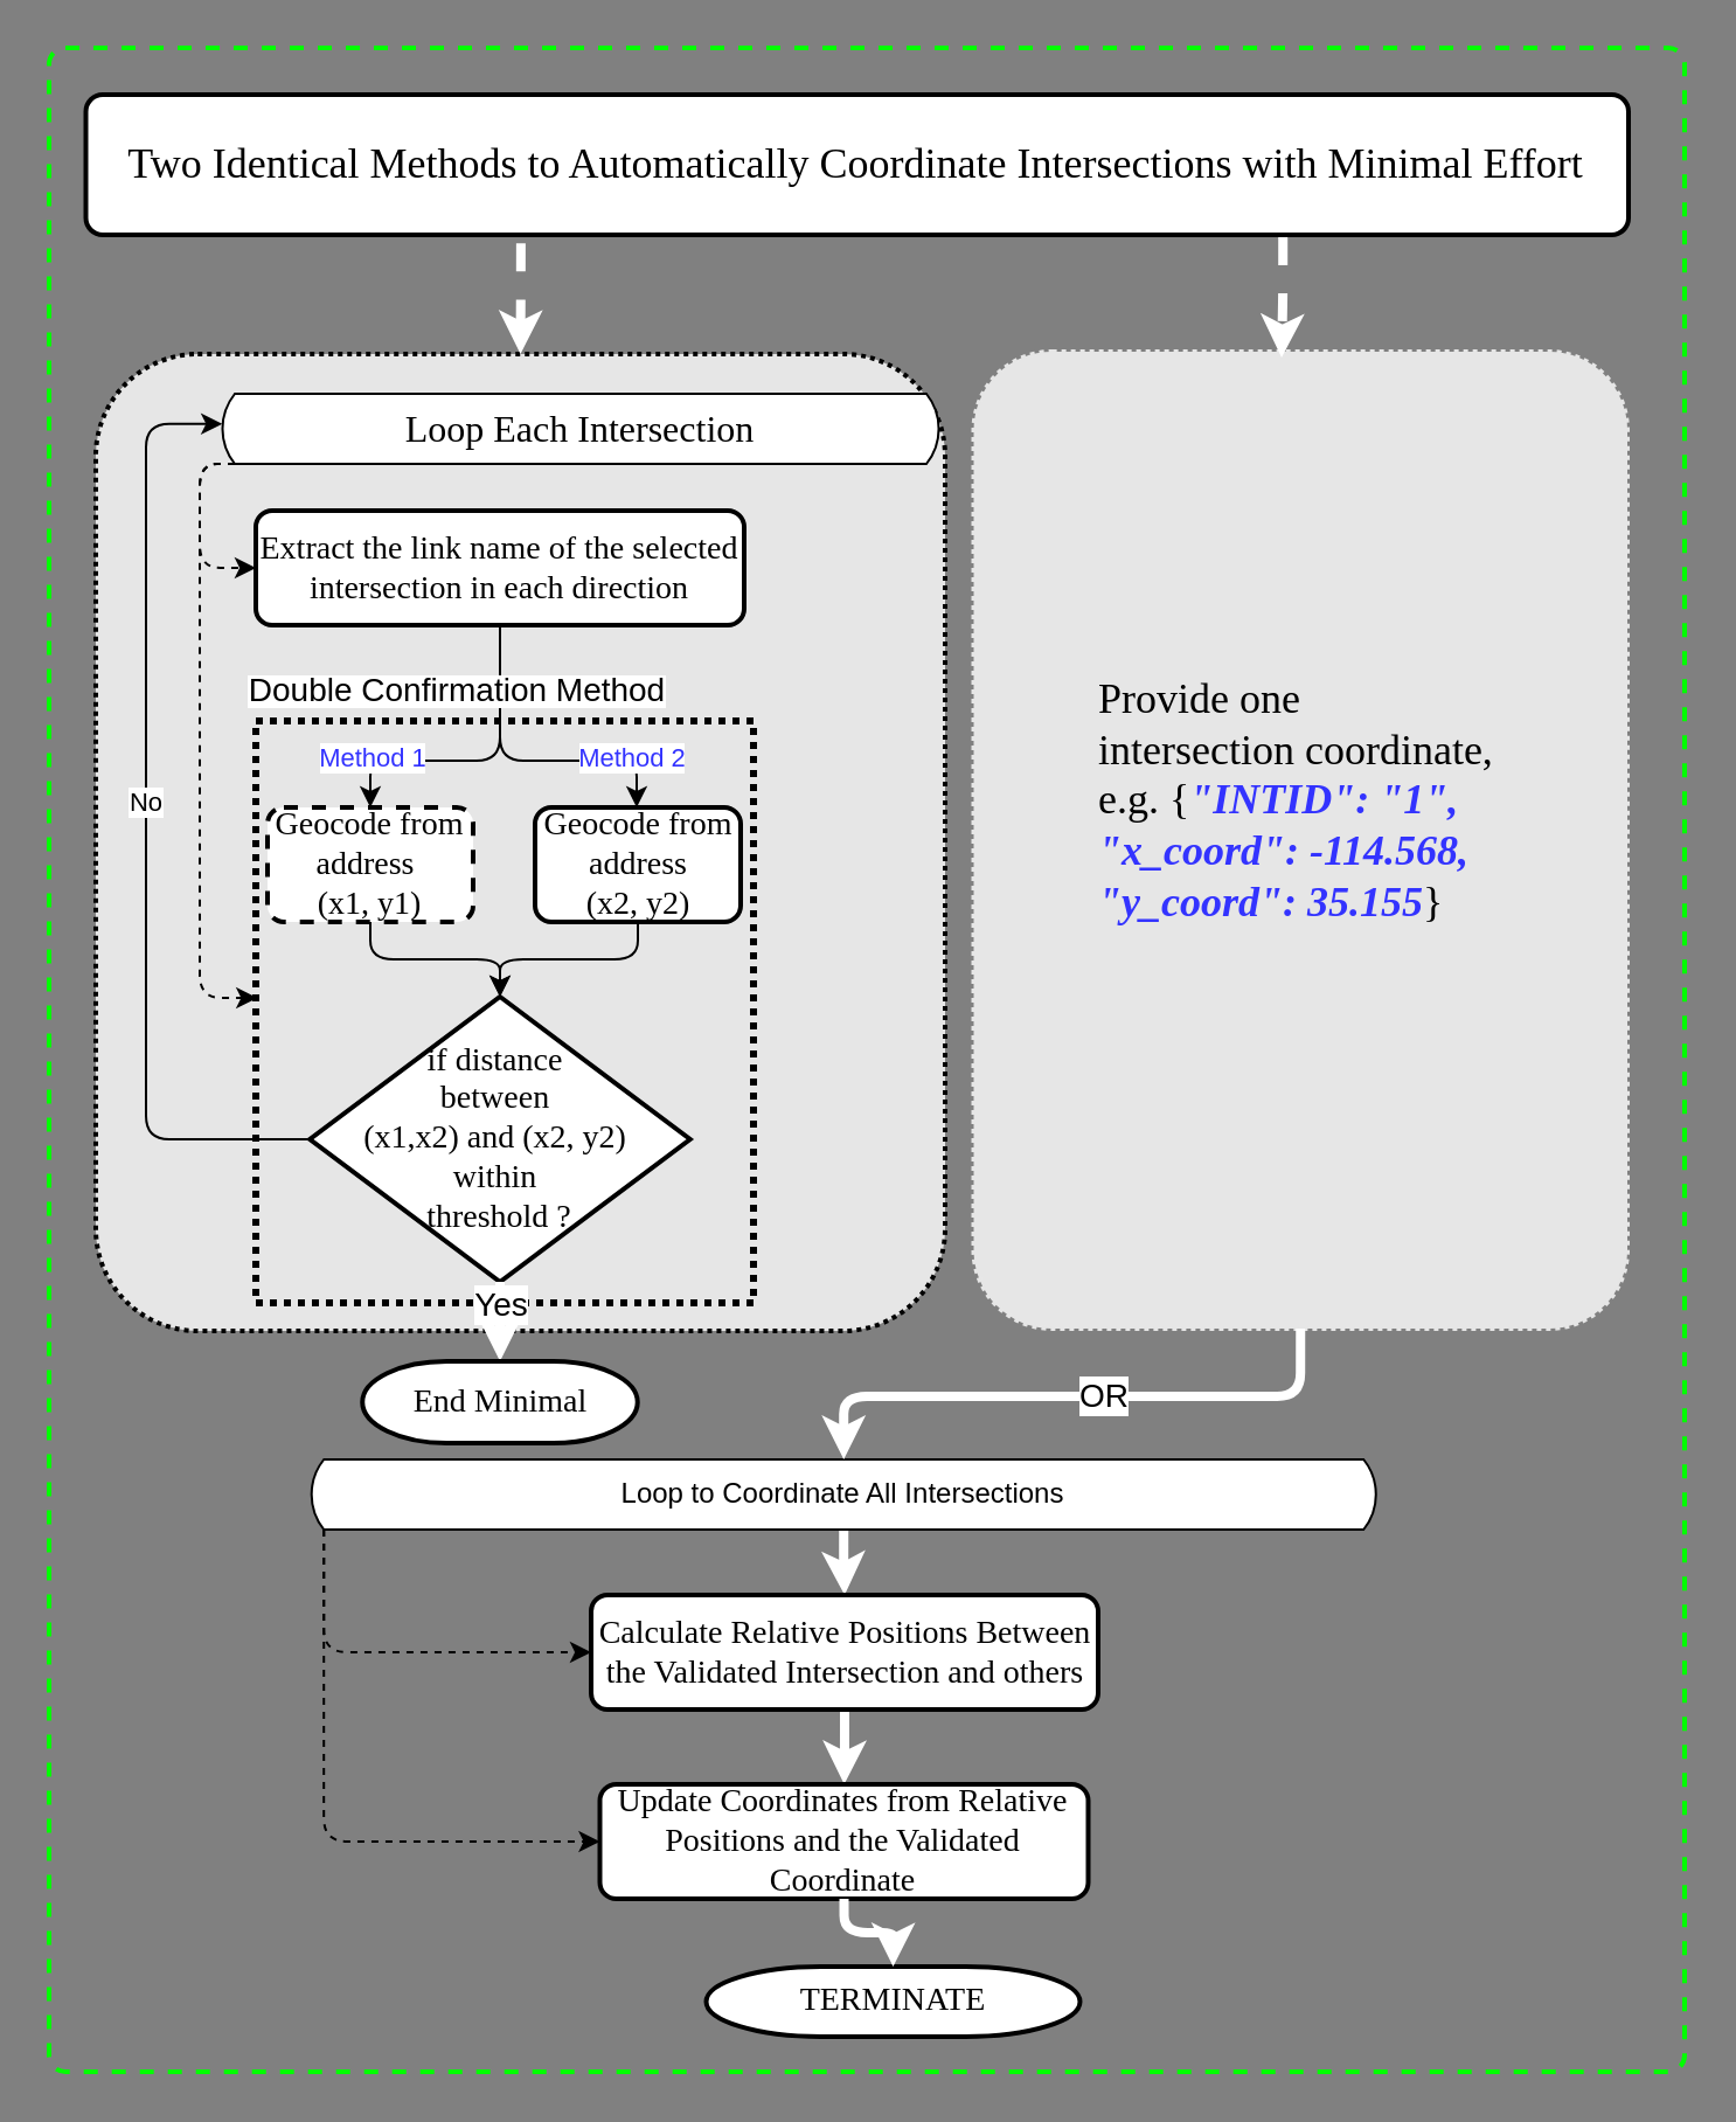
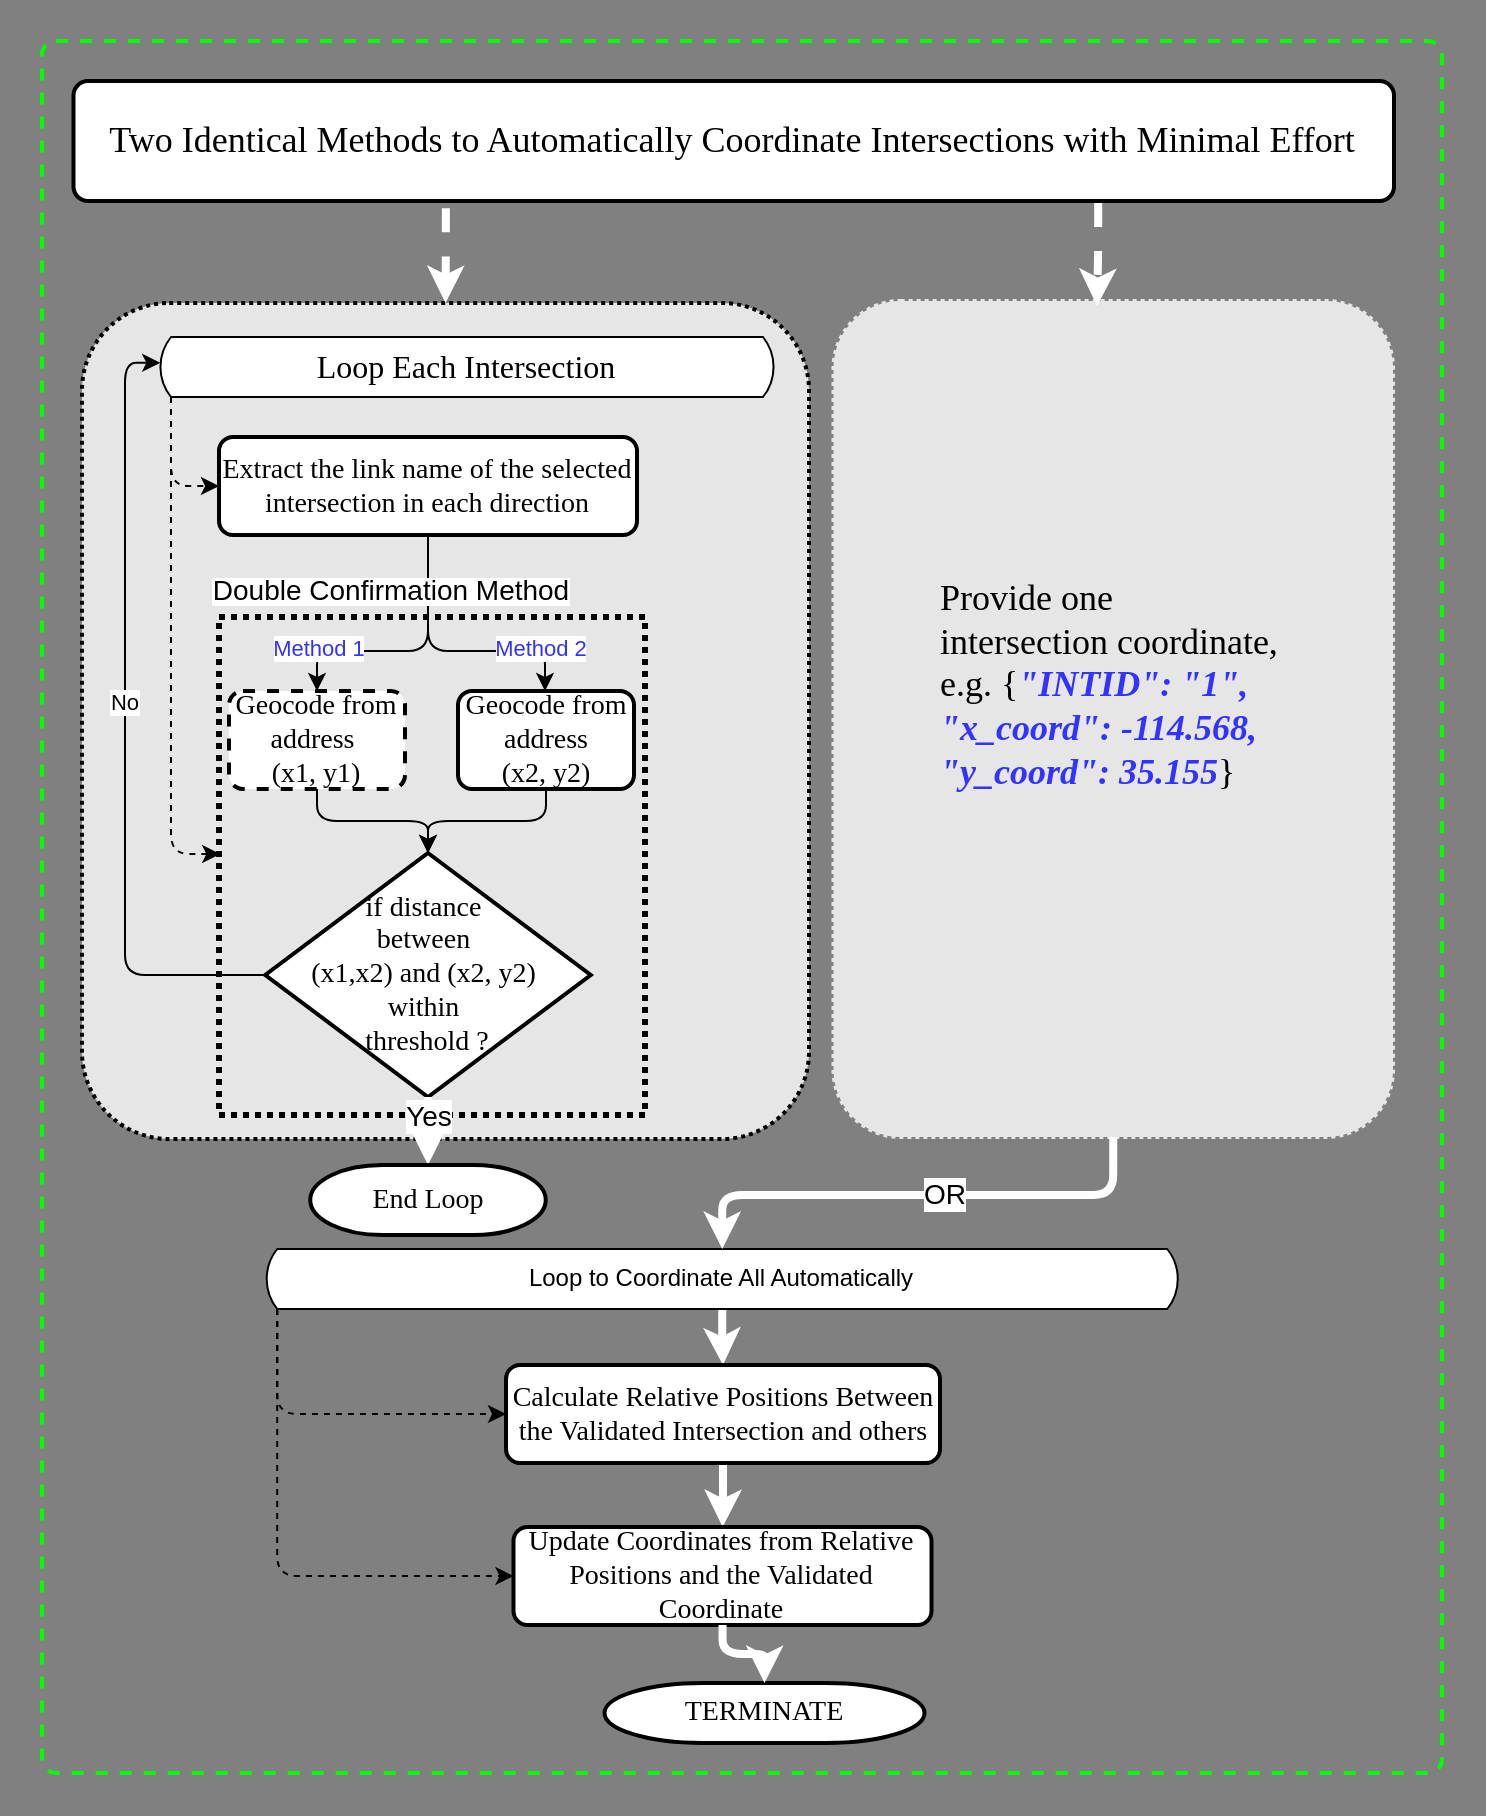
- <mxCell id="6" value="&lt;font face=&quot;Times New Roman&quot; style=&quot;font-size: 16px;&quot;&gt;Loop Each Intersection&lt;/font&gt;" style="html=1;dashed=0;whiteSpace=wrap;shape=mxgraph.dfd.loop" parent="1" vertex="1"><mxGeometry x="94" y="168" width="308" height="30" as="geometry" /></mxCell>
+ <mxCell id="6" value="&lt;font face=&quot;Times New Roman&quot; style=&quot;font-size: 16px;&quot;&gt;Loop Each Intersection&lt;/font&gt;" style="html=1;dashed=0;whiteSpace=wrap;shape=mxgraph.dfd.loop" parent="1" vertex="1"><mxGeometry x="79" y="168" width="308" height="30" as="geometry" /></mxCell>
- <mxCell id="39" value="&lt;font style=&quot;font-size: 14px;&quot; face=&quot;Times New Roman&quot;&gt;End Minimal&lt;/font&gt;" style="strokeWidth=2;html=1;shape=mxgraph.flowchart.terminator;whiteSpace=wrap;" vertex="1" parent="1"><mxGeometry x="154.62" y="582" width="117.75" height="35" as="geometry" /></mxCell>
+ <mxCell id="39" value="&lt;font style=&quot;font-size: 14px;&quot; face=&quot;Times New Roman&quot;&gt;End Loop&lt;/font&gt;" style="strokeWidth=2;html=1;shape=mxgraph.flowchart.terminator;whiteSpace=wrap;" vertex="1" parent="1"><mxGeometry x="154.62" y="582" width="117.75" height="35" as="geometry" /></mxCell>
- <mxCell id="24" value="Loop to Coordinate All Intersections" style="html=1;dashed=0;whiteSpace=wrap;shape=mxgraph.dfd.loop" parent="1" vertex="1"><mxGeometry x="132.12" y="624" width="457" height="30" as="geometry" /></mxCell>
+ <mxCell id="24" value="Loop to Coordinate All Automatically" style="html=1;dashed=0;whiteSpace=wrap;shape=mxgraph.dfd.loop" parent="1" vertex="1"><mxGeometry x="132.12" y="624" width="457" height="30" as="geometry" /></mxCell>
